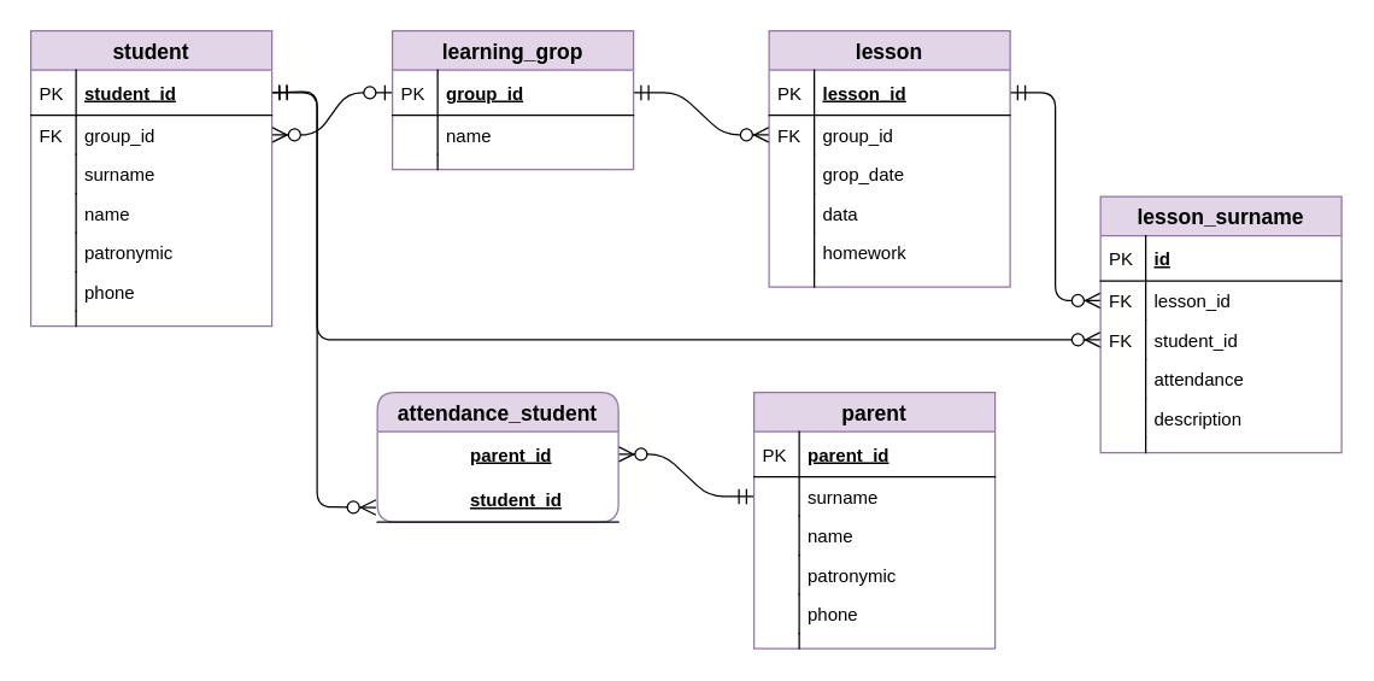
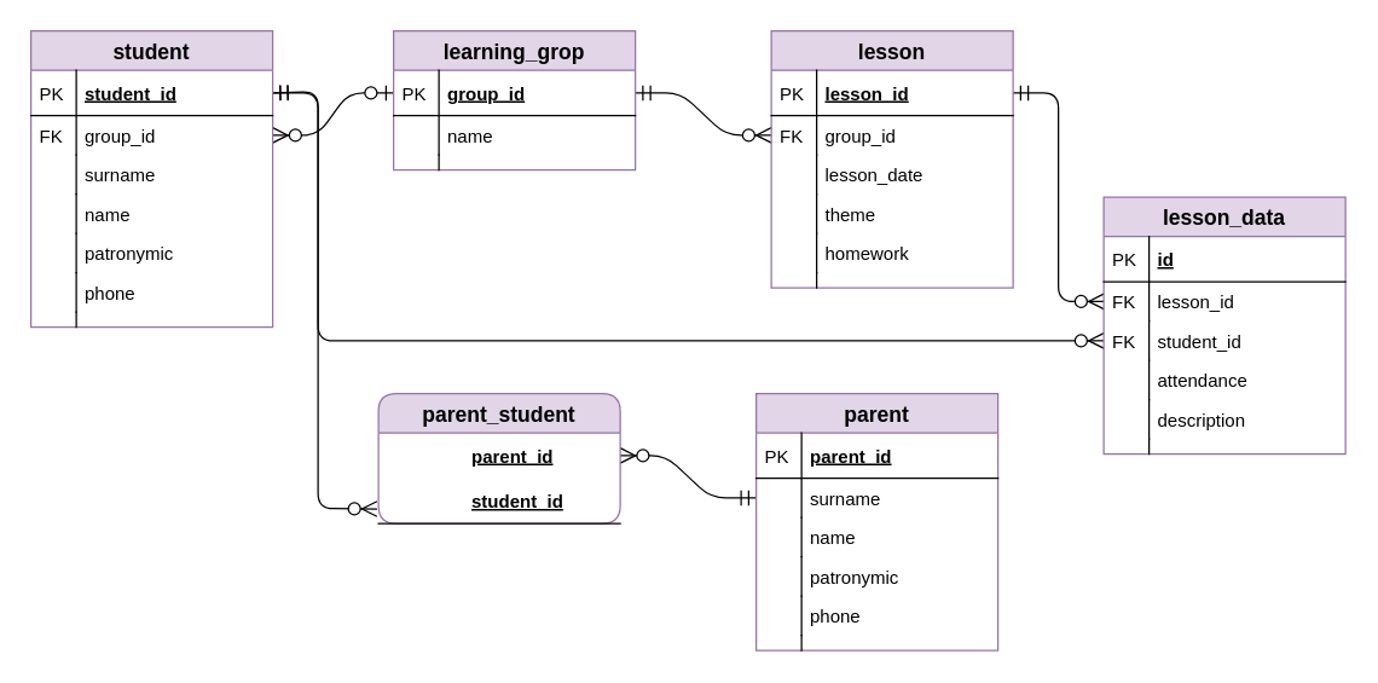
- <mxCell id="35" value="grop_date" style="shape=partialRectangle;top=0;left=0;right=0;bottom=0;align=left;verticalAlign=top;fillColor=none;spacingLeft=34;spacingRight=4;overflow=hidden;rotatable=0;points=[[0,0.5],[1,0.5]];portConstraint=eastwest;dropTarget=0;fontSize=12;" vertex="1" parent="30"><mxGeometry y="82" width="160" height="26" as="geometry" /></mxCell>
+ <mxCell id="35" value="lesson_date" style="shape=partialRectangle;top=0;left=0;right=0;bottom=0;align=left;verticalAlign=top;fillColor=none;spacingLeft=34;spacingRight=4;overflow=hidden;rotatable=0;points=[[0,0.5],[1,0.5]];portConstraint=eastwest;dropTarget=0;fontSize=12;" vertex="1" parent="30"><mxGeometry y="82" width="160" height="26" as="geometry" /></mxCell>
- <mxCell id="37" value="data" style="shape=partialRectangle;top=0;left=0;right=0;bottom=0;align=left;verticalAlign=top;fillColor=none;spacingLeft=34;spacingRight=4;overflow=hidden;rotatable=0;points=[[0,0.5],[1,0.5]];portConstraint=eastwest;dropTarget=0;fontSize=12;" vertex="1" parent="30"><mxGeometry y="108" width="160" height="26" as="geometry" /></mxCell>
+ <mxCell id="37" value="theme" style="shape=partialRectangle;top=0;left=0;right=0;bottom=0;align=left;verticalAlign=top;fillColor=none;spacingLeft=34;spacingRight=4;overflow=hidden;rotatable=0;points=[[0,0.5],[1,0.5]];portConstraint=eastwest;dropTarget=0;fontSize=12;" vertex="1" parent="30"><mxGeometry y="108" width="160" height="26" as="geometry" /></mxCell>
- <mxCell id="43" value="lesson_surname" style="swimlane;fontStyle=1;childLayout=stackLayout;horizontal=1;startSize=26;horizontalStack=0;resizeParent=1;resizeParentMax=0;resizeLast=0;collapsible=1;marginBottom=0;align=center;fontSize=14;fillColor=#e1d5e7;strokeColor=#9673a6;" vertex="1" parent="1"><mxGeometry x="730" y="130" width="160" height="170" as="geometry"><mxRectangle x="80" y="480" width="80" height="26" as="alternateBounds" /></mxGeometry></mxCell>
+ <mxCell id="43" value="lesson_data" style="swimlane;fontStyle=1;childLayout=stackLayout;horizontal=1;startSize=26;horizontalStack=0;resizeParent=1;resizeParentMax=0;resizeLast=0;collapsible=1;marginBottom=0;align=center;fontSize=14;fillColor=#e1d5e7;strokeColor=#9673a6;" vertex="1" parent="1"><mxGeometry x="730" y="130" width="160" height="170" as="geometry"><mxRectangle x="80" y="480" width="80" height="26" as="alternateBounds" /></mxGeometry></mxCell>
- <mxCell id="56" value="attendance_student" style="swimlane;fontStyle=1;childLayout=stackLayout;horizontal=1;startSize=26;horizontalStack=0;resizeParent=1;resizeParentMax=0;resizeLast=0;collapsible=1;marginBottom=0;align=center;fontSize=14;strokeColor=#9673a6;fillColor=#e1d5e7;rounded=1;" vertex="1" parent="1"><mxGeometry x="250" y="260" width="160" height="86" as="geometry" /></mxCell>
+ <mxCell id="56" value="parent_student" style="swimlane;fontStyle=1;childLayout=stackLayout;horizontal=1;startSize=26;horizontalStack=0;resizeParent=1;resizeParentMax=0;resizeLast=0;collapsible=1;marginBottom=0;align=center;fontSize=14;strokeColor=#9673a6;fillColor=#e1d5e7;rounded=1;" vertex="1" parent="1"><mxGeometry x="250" y="260" width="160" height="86" as="geometry" /></mxCell>
